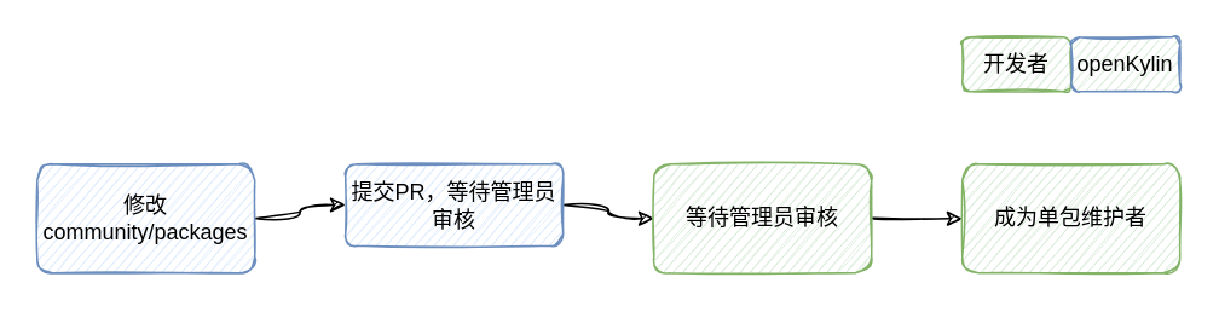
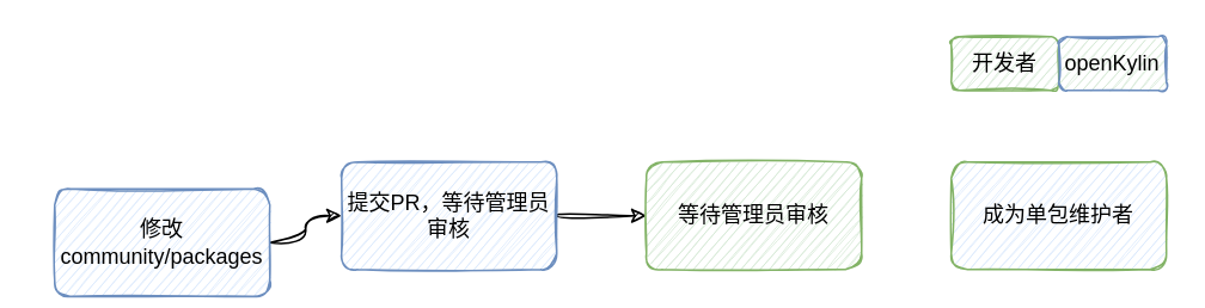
- <mxCell id="5" value="提交PR，等待管理员审核" style="rounded=1;whiteSpace=wrap;html=1;sketch=1;fillColor=#dae8fc;strokeColor=#6c8ebf;" vertex="1" parent="1"><mxGeometry x="190" y="90" width="120" height="45" as="geometry" /></mxCell>
+ <mxCell id="5" value="提交PR，等待管理员审核" style="rounded=1;whiteSpace=wrap;html=1;sketch=1;fillColor=#dae8fc;strokeColor=#6c8ebf;" vertex="1" parent="1"><mxGeometry x="190" y="90" width="120" height="60" as="geometry" /></mxCell>
- <mxCell id="3" value="修改community/packages" style="rounded=1;whiteSpace=wrap;html=1;sketch=1;fillColor=#dae8fc;strokeColor=#6c8ebf;" vertex="1" parent="1"><mxGeometry x="20" y="90" width="120" height="60" as="geometry" /></mxCell>
+ <mxCell id="3" value="修改community/packages" style="rounded=1;whiteSpace=wrap;html=1;sketch=1;fillColor=#dae8fc;strokeColor=#6c8ebf;" vertex="1" parent="1"><mxGeometry x="30" y="105" width="120" height="60" as="geometry" /></mxCell>
- <mxCell id="6" style="edgeStyle=orthogonalEdgeStyle;rounded=1;orthogonalLoop=1;jettySize=auto;html=1;exitX=1;exitY=0.5;exitDx=0;exitDy=0;entryX=0;entryY=0.5;entryDx=0;entryDy=0;sketch=1;curved=1;" edge="1" parent="1" source="7" target="8"><mxGeometry relative="1" as="geometry" /></mxCell>
- <mxCell id="8" value="成为单包维护者" style="rounded=1;whiteSpace=wrap;html=1;sketch=1;fillColor=#d5e8d4;strokeColor=#82b366;" vertex="1" parent="1"><mxGeometry x="530" y="90" width="120" height="60" as="geometry" /></mxCell>
+ <mxCell id="8" value="成为单包维护者" style="rounded=1;whiteSpace=wrap;html=1;sketch=1;fillColor=#dae8fc;strokeColor=#82b366;" vertex="1" parent="1"><mxGeometry x="530" y="90" width="120" height="60" as="geometry" /></mxCell>
